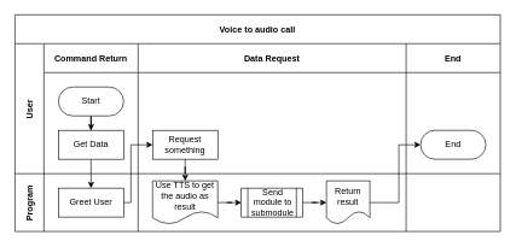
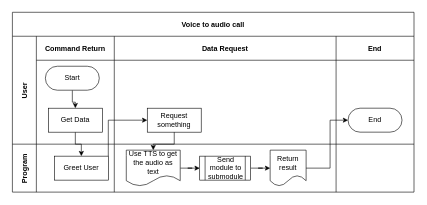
- <mxCell id="7" value="Start" style="rounded=1;whiteSpace=wrap;html=1;arcSize=50;" parent="5" vertex="1"><mxGeometry x="20" y="60" width="90" height="40" as="geometry" /></mxCell>
+ <mxCell id="7" value="Start" style="rounded=1;whiteSpace=wrap;html=1;arcSize=50;" parent="5" vertex="1"><mxGeometry x="15" y="50" width="90" height="40" as="geometry" /></mxCell>
- <mxCell id="10" value="Request something" style="rounded=0;whiteSpace=wrap;html=1;" parent="9" vertex="1"><mxGeometry x="20" y="120" width="90" height="40" as="geometry" /></mxCell>
+ <mxCell id="10" value="Request something" style="rounded=0;whiteSpace=wrap;html=1;" parent="9" vertex="1"><mxGeometry x="55" y="120" width="90" height="40" as="geometry" /></mxCell>
- <mxCell id="18" value="Use TTS to get the audio as result" style="shape=document;whiteSpace=wrap;html=1;boundedLbl=1;" parent="16" vertex="1"><mxGeometry x="20" y="10" width="90" height="60" as="geometry" /></mxCell>
+ <mxCell id="18" value="Use TTS to get the audio as text" style="shape=document;whiteSpace=wrap;html=1;boundedLbl=1;" parent="16" vertex="1"><mxGeometry x="20" y="10" width="90" height="60" as="geometry" /></mxCell>
- <mxCell id="15" value="Greet User" style="rounded=0;whiteSpace=wrap;html=1;" parent="14" vertex="1"><mxGeometry x="20" y="20" width="90" height="40" as="geometry" /></mxCell>
+ <mxCell id="15" value="Greet User" style="rounded=0;whiteSpace=wrap;html=1;" parent="14" vertex="1"><mxGeometry x="30" y="20" width="90" height="40" as="geometry" /></mxCell>
